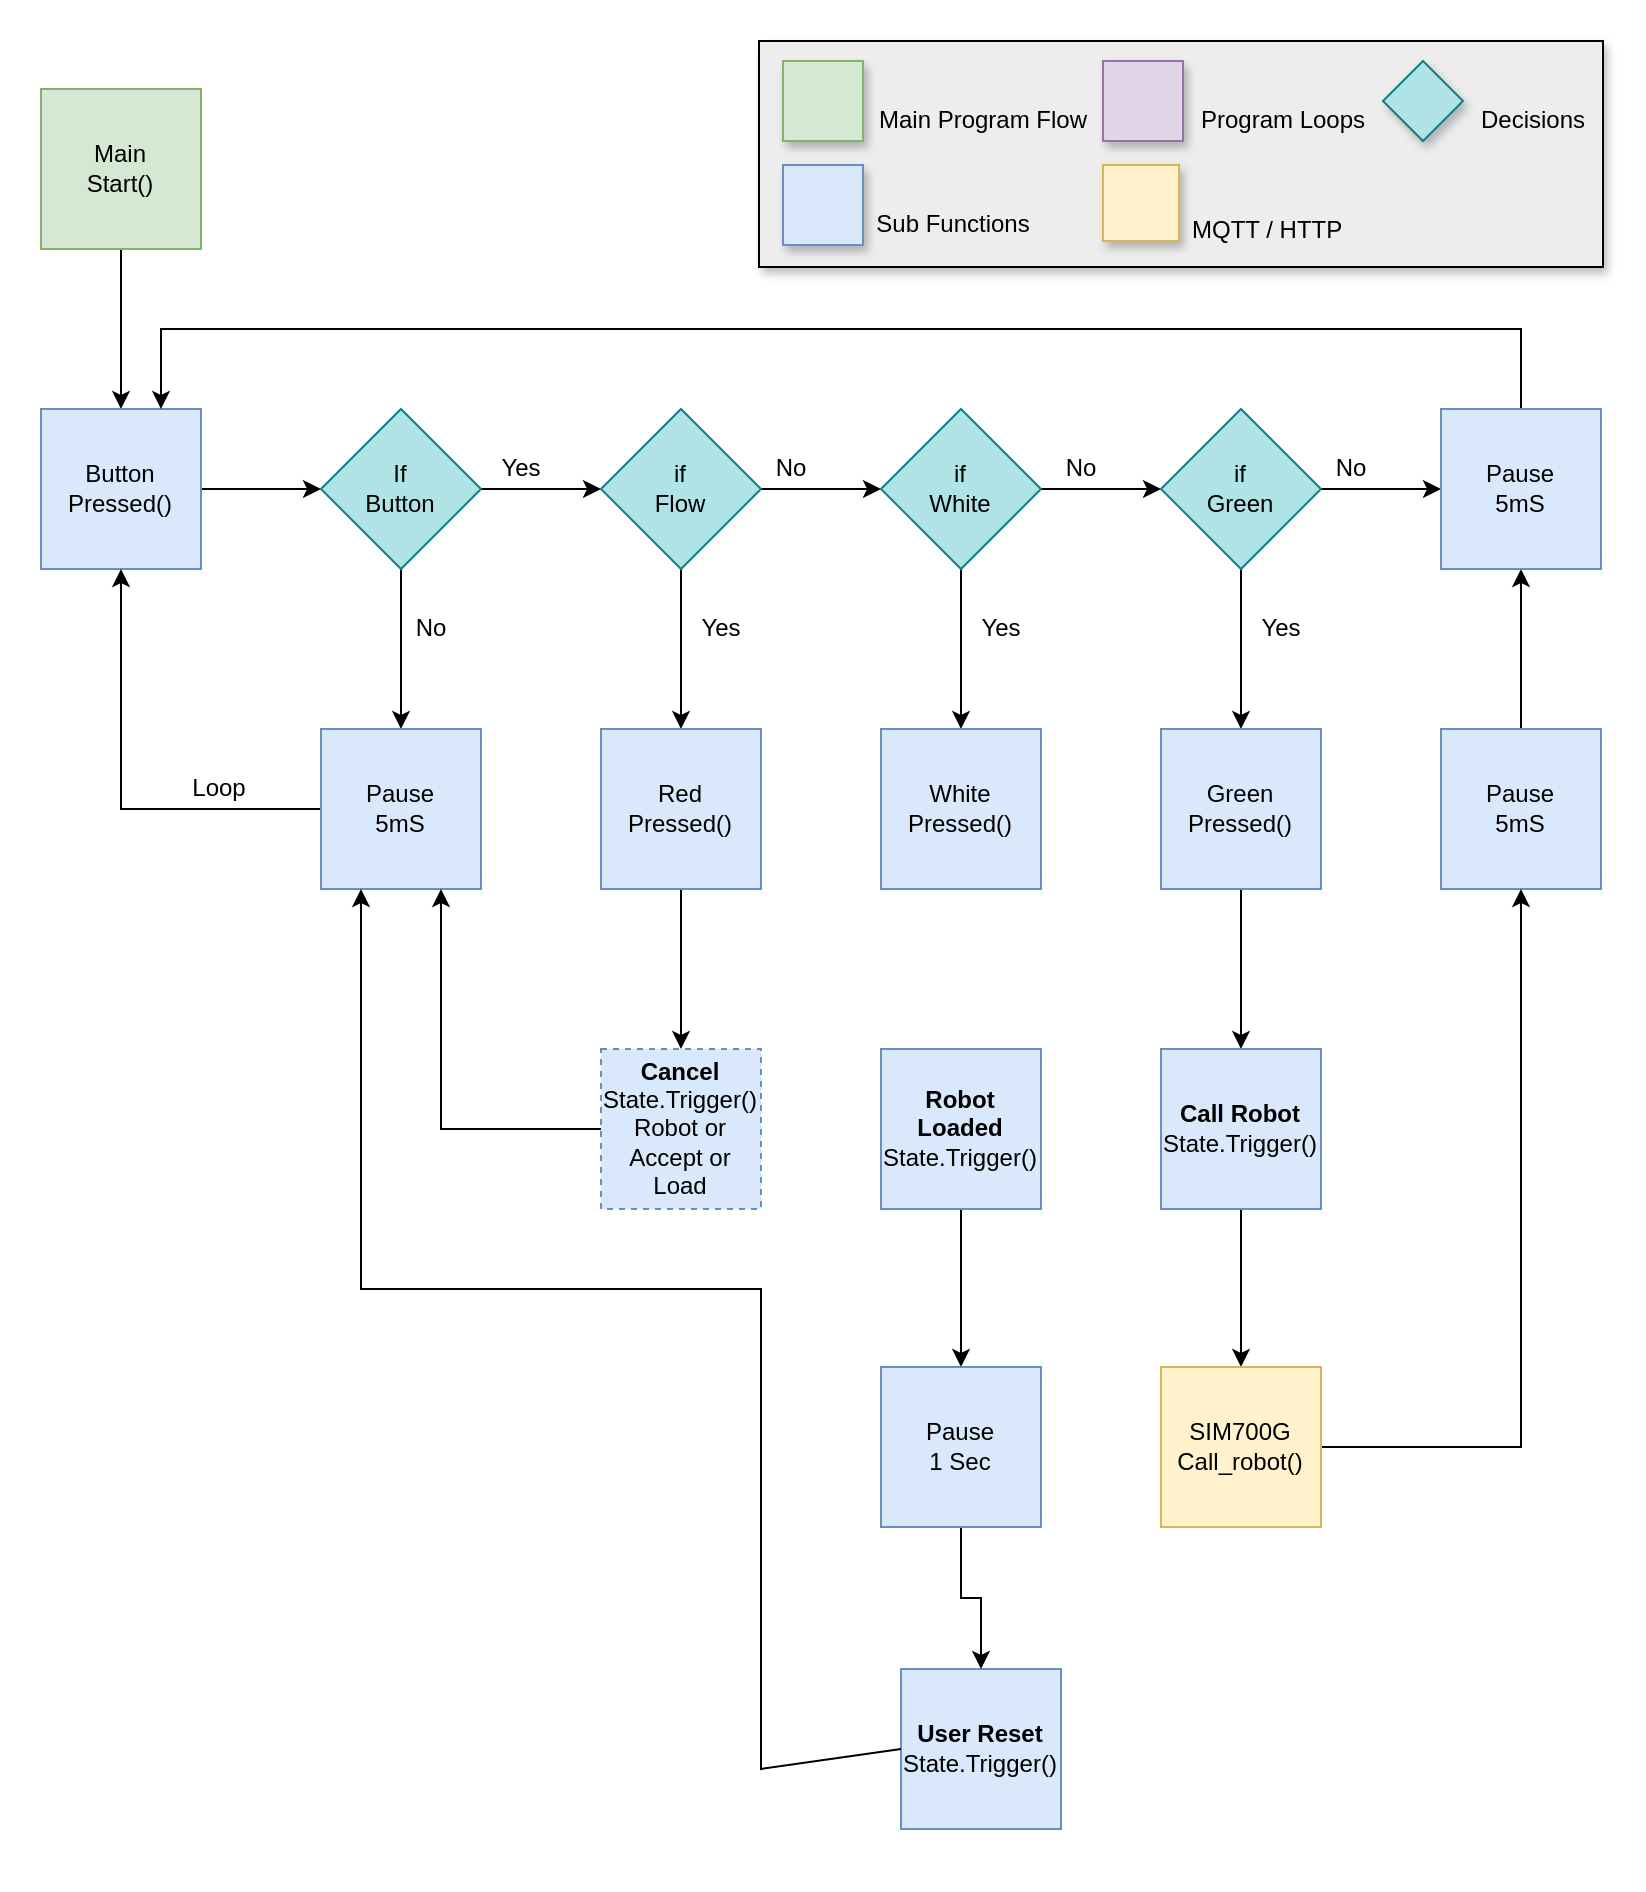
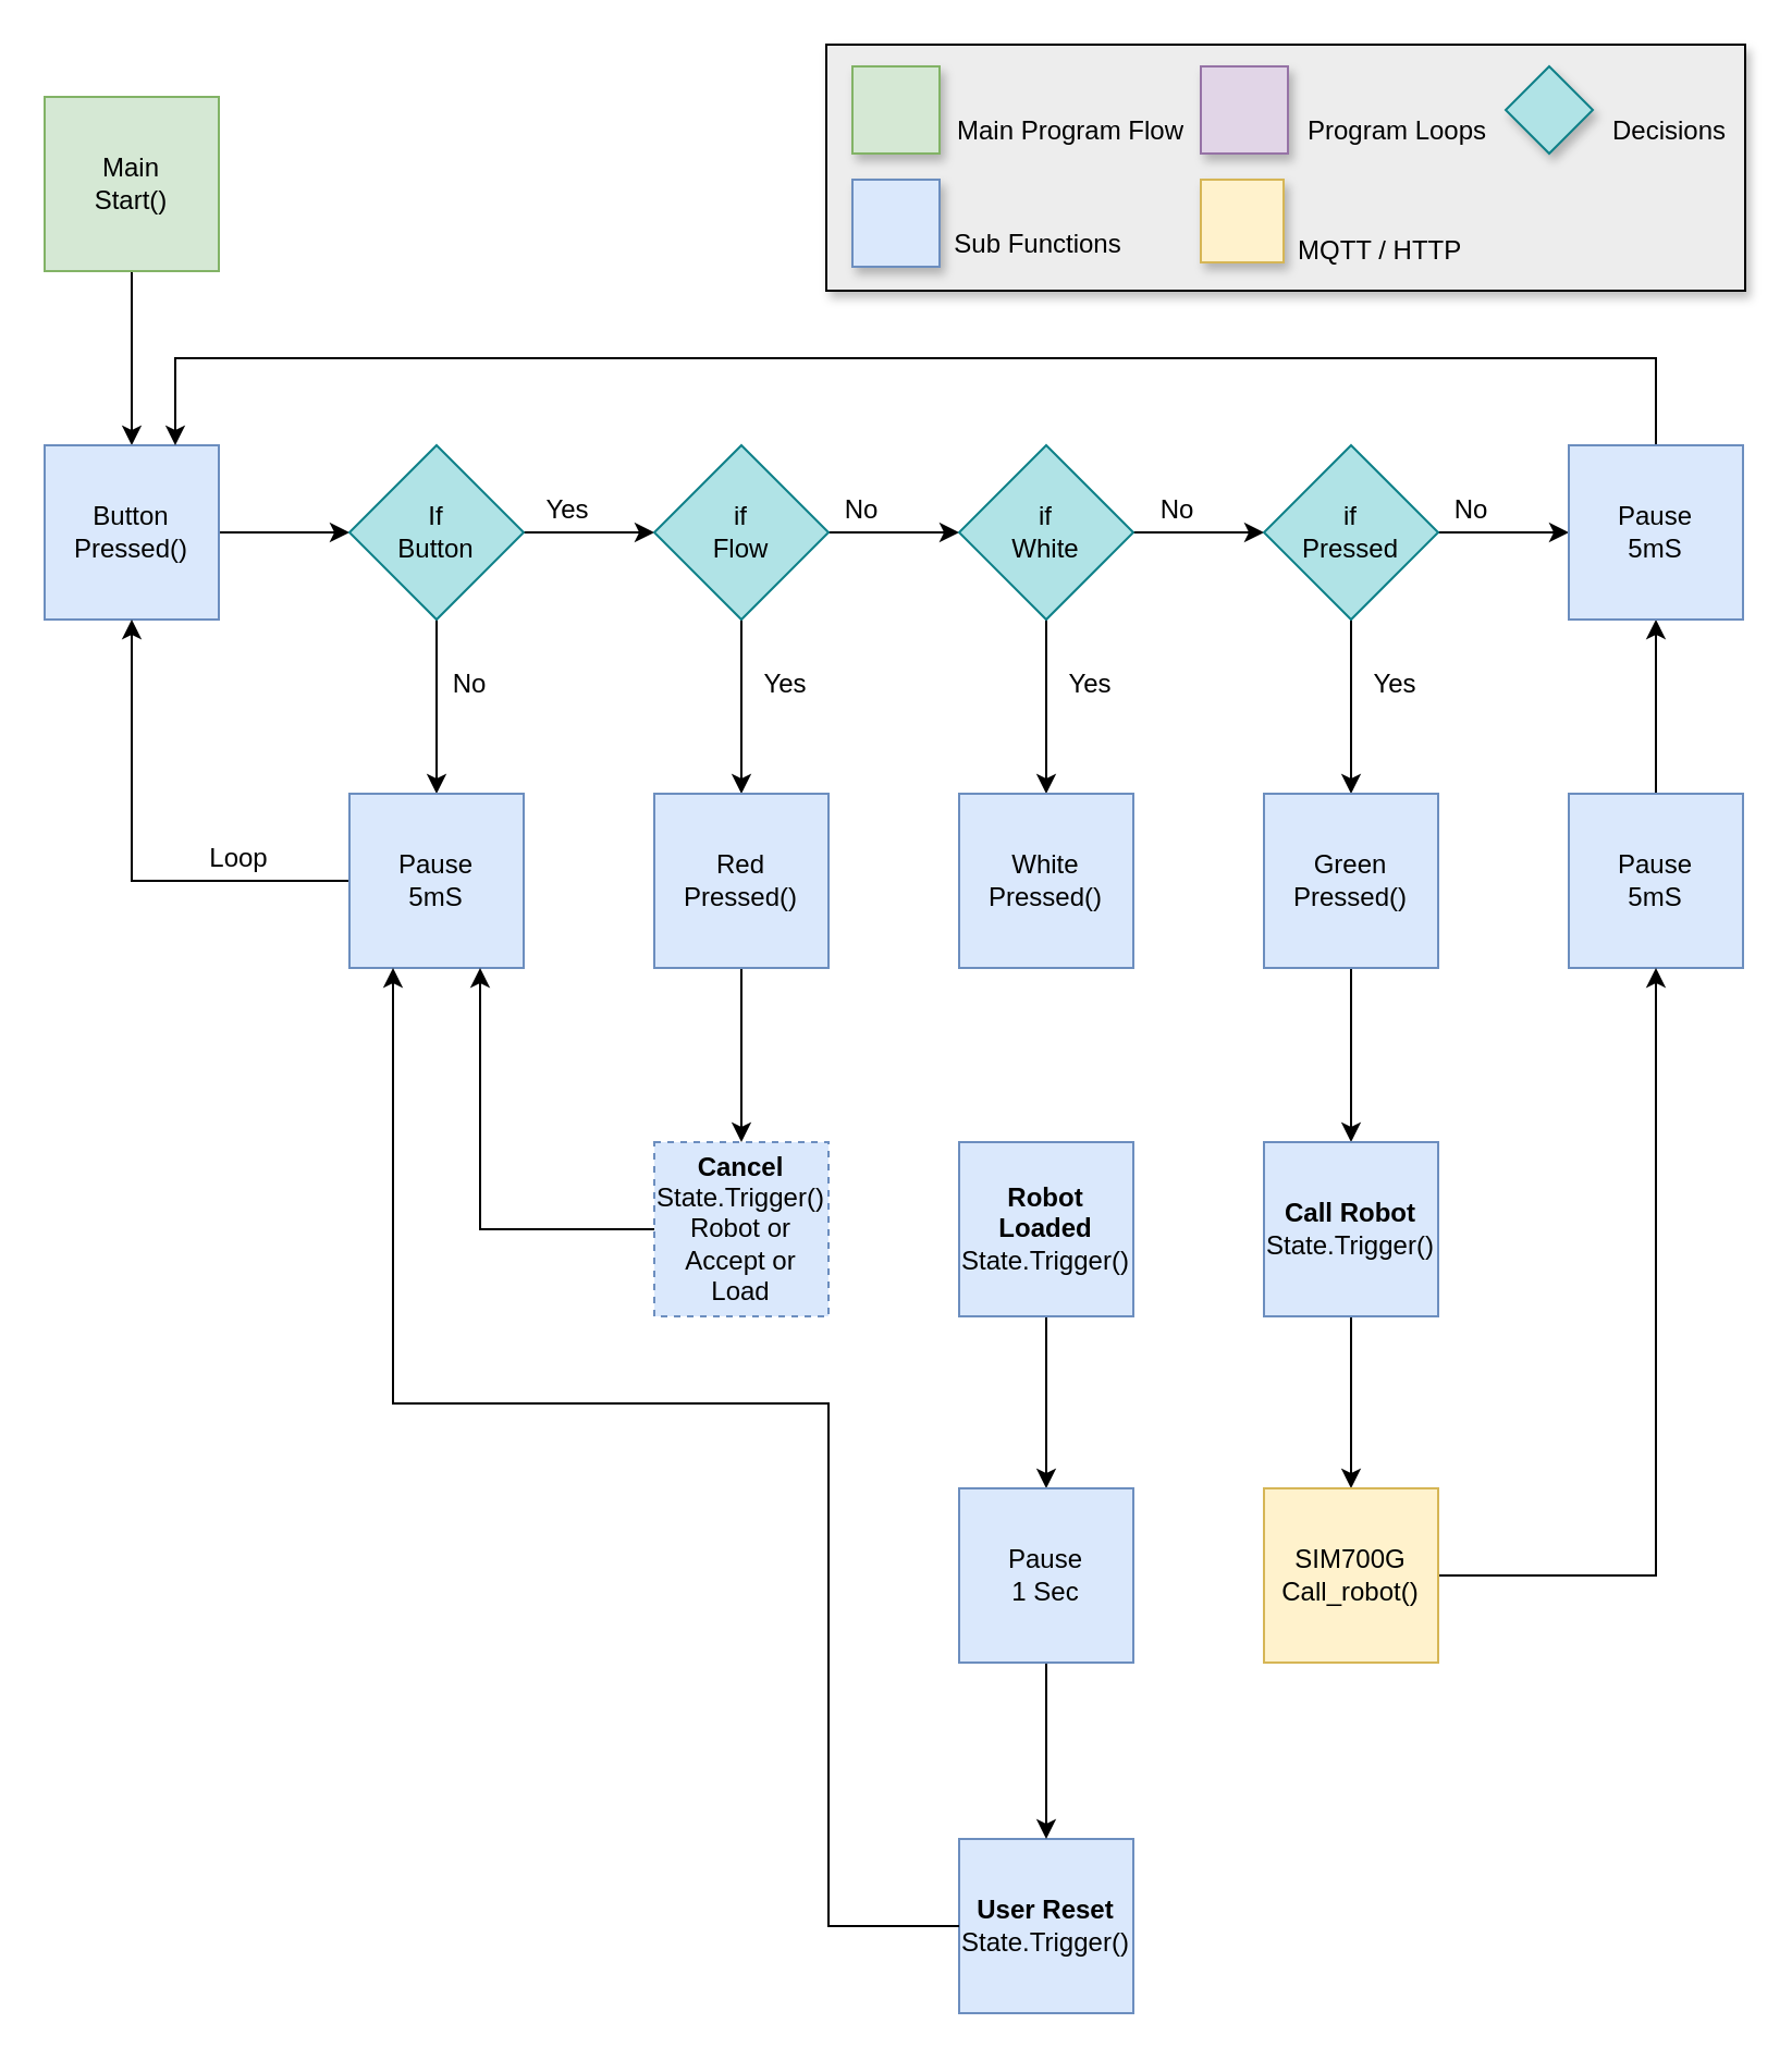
- <mxCell id="31" value="if&lt;br&gt;Green" style="rhombus;whiteSpace=wrap;html=1;fillColor=#b0e3e6;strokeColor=#0e8088;" vertex="1" parent="1"><mxGeometry x="580" y="204" width="80" height="80" as="geometry" /></mxCell>
+ <mxCell id="31" value="if&lt;br&gt;Pressed" style="rhombus;whiteSpace=wrap;html=1;fillColor=#b0e3e6;strokeColor=#0e8088;" vertex="1" parent="1"><mxGeometry x="580" y="204" width="80" height="80" as="geometry" /></mxCell>
- <mxCell id="54" value="&lt;b&gt;User Reset&lt;/b&gt;&lt;br&gt;State.Trigger()" style="whiteSpace=wrap;html=1;aspect=fixed;fillColor=#dae8fc;strokeColor=#6c8ebf;" vertex="1" parent="1"><mxGeometry x="450" y="834" width="80" height="80" as="geometry" /></mxCell>
+ <mxCell id="54" value="&lt;b&gt;User Reset&lt;/b&gt;&lt;br&gt;State.Trigger()" style="whiteSpace=wrap;html=1;aspect=fixed;fillColor=#dae8fc;strokeColor=#6c8ebf;" vertex="1" parent="1"><mxGeometry x="440" y="844" width="80" height="80" as="geometry" /></mxCell>
